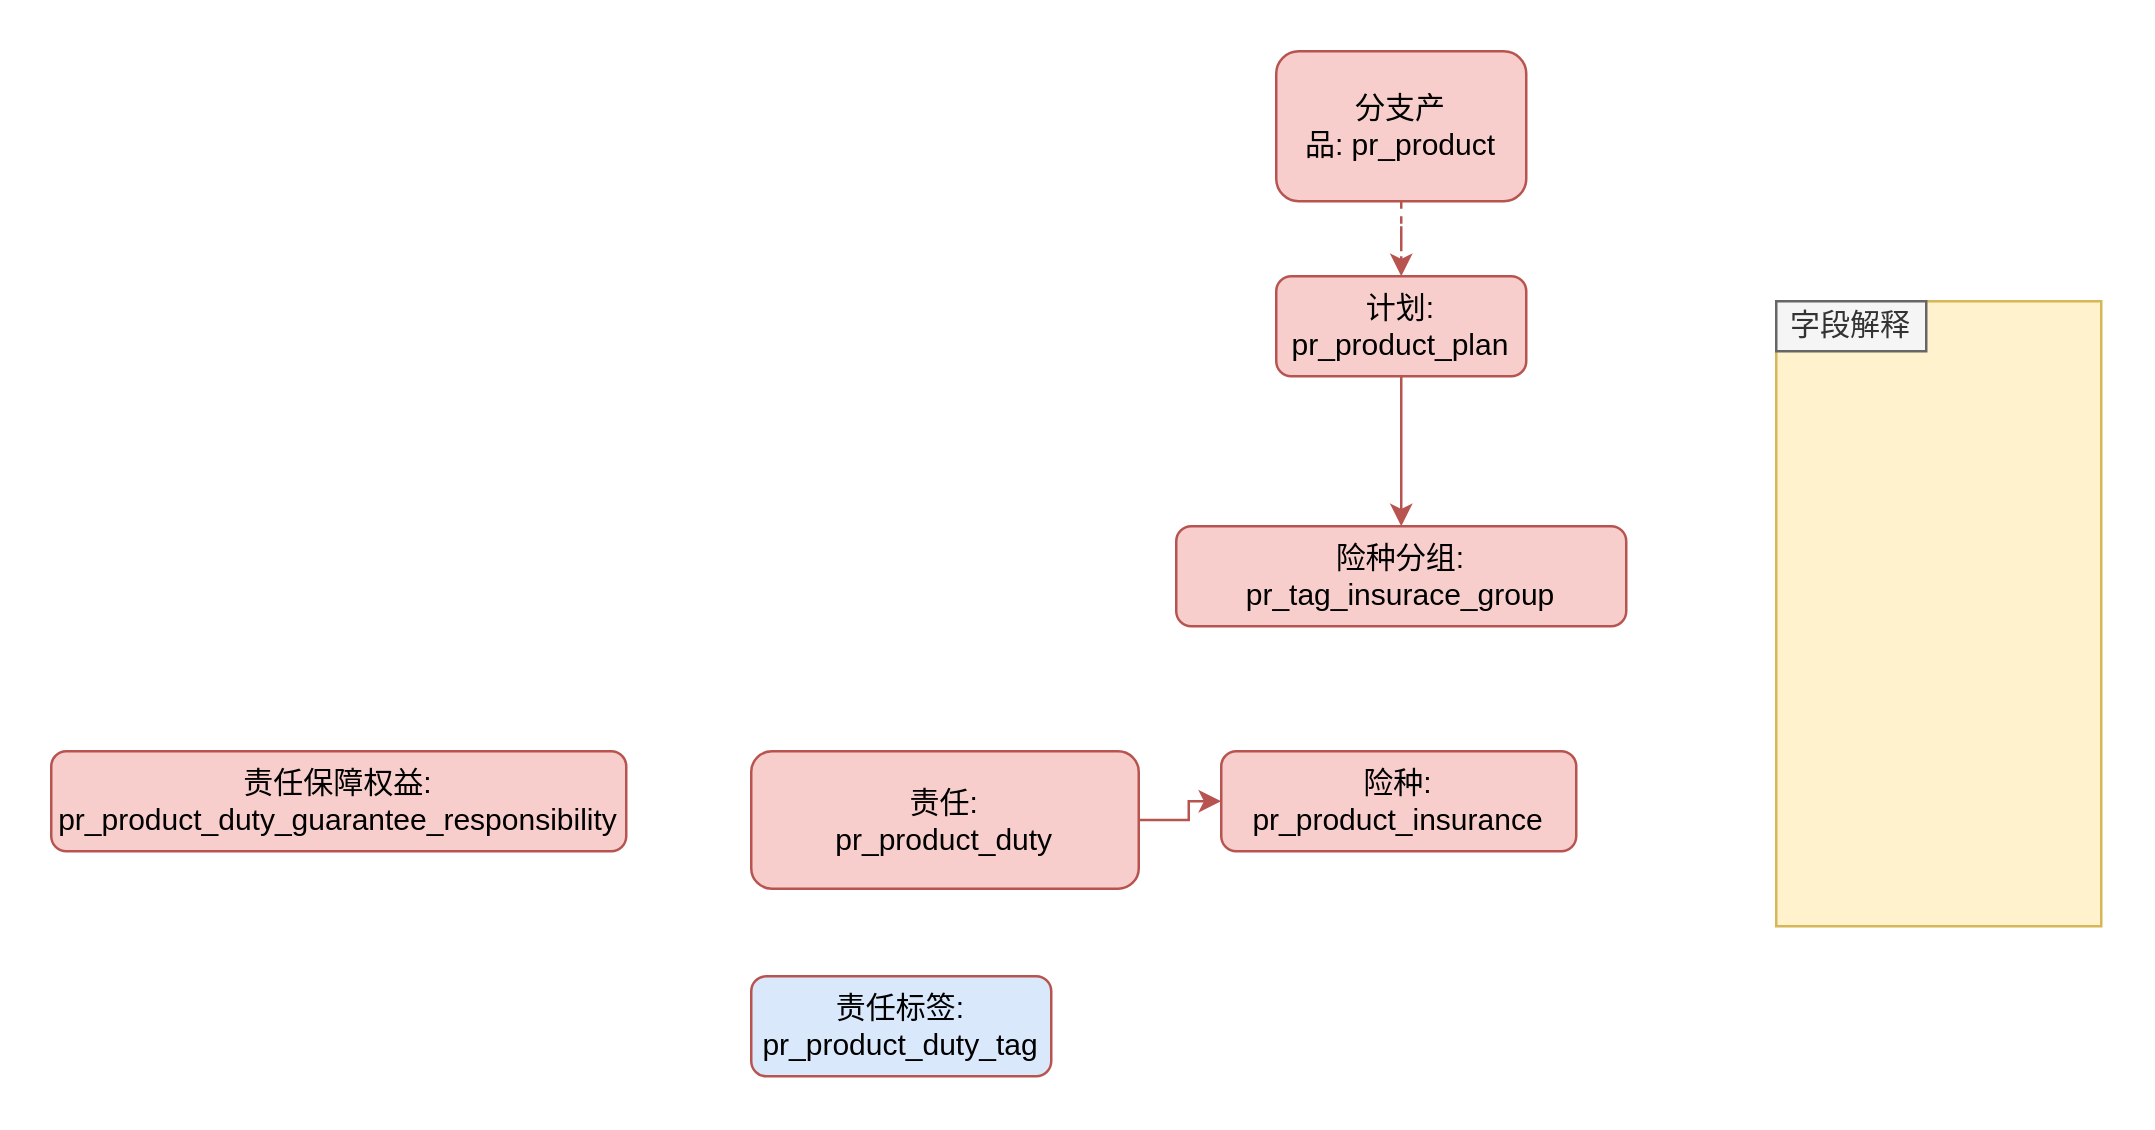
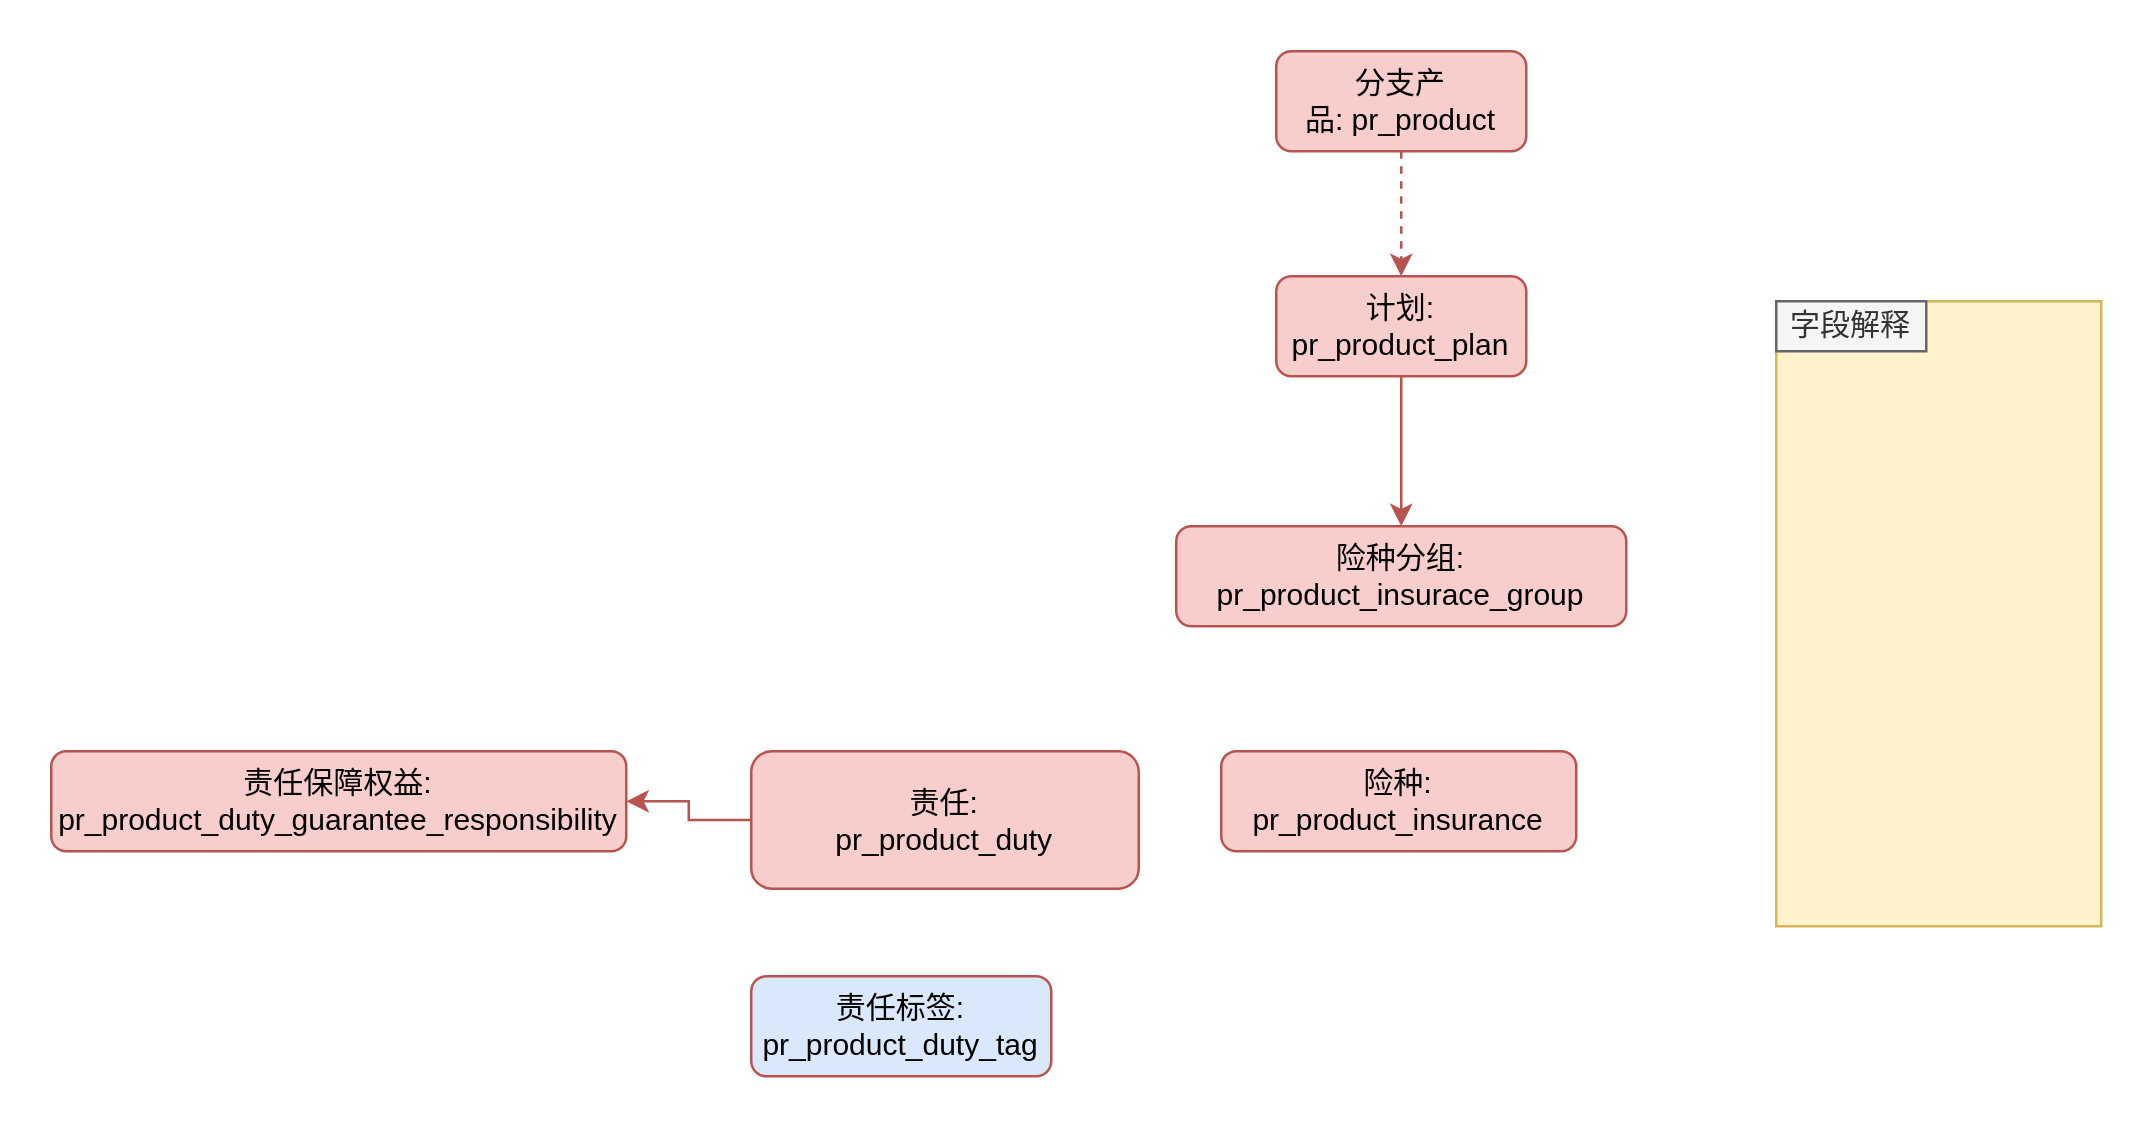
- <mxCell id="3" value="分支产品:&amp;nbsp;pr_product" style="rounded=1;whiteSpace=wrap;html=1;fillColor=#f8cecc;strokeColor=#b85450;" vertex="1" parent="1"><mxGeometry x="510" y="20" width="100" height="60" as="geometry" /></mxCell>
+ <mxCell id="3" value="分支产品:&amp;nbsp;pr_product" style="rounded=1;whiteSpace=wrap;html=1;fillColor=#f8cecc;strokeColor=#b85450;" vertex="1" parent="1"><mxGeometry x="510" y="20" width="100" height="40" as="geometry" /></mxCell>
- <mxCell id="6" value="险种分组:&lt;br&gt;pr_tag_insurace_group" style="rounded=1;whiteSpace=wrap;html=1;fillColor=#f8cecc;strokeColor=#b85450;" vertex="1" parent="1"><mxGeometry x="470" y="210" width="180" height="40" as="geometry" /></mxCell>
+ <mxCell id="6" value="险种分组:&lt;br&gt;pr_product_insurace_group" style="rounded=1;whiteSpace=wrap;html=1;fillColor=#f8cecc;strokeColor=#b85450;" vertex="1" parent="1"><mxGeometry x="470" y="210" width="180" height="40" as="geometry" /></mxCell>
- <mxCell id="8" style="edgeStyle=orthogonalEdgeStyle;rounded=0;orthogonalLoop=1;jettySize=auto;html=1;fillColor=#f8cecc;strokeColor=#b85450;" edge="1" parent="1" source="9" target="7"><mxGeometry relative="1" as="geometry" /></mxCell>
+ <mxCell id="8" style="edgeStyle=orthogonalEdgeStyle;rounded=0;orthogonalLoop=1;jettySize=auto;html=1;entryX=1;entryY=0.5;entryDx=0;entryDy=0;fillColor=#f8cecc;strokeColor=#b85450;" edge="1" parent="1" source="9" target="11"><mxGeometry relative="1" as="geometry" /></mxCell>
